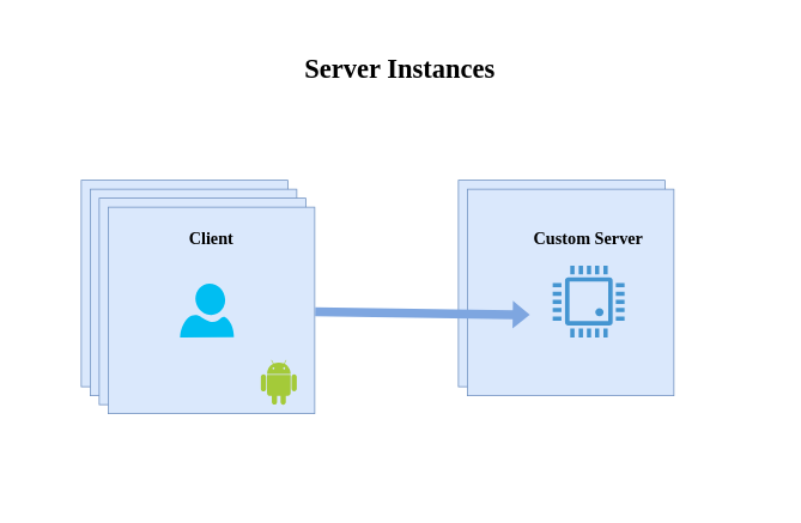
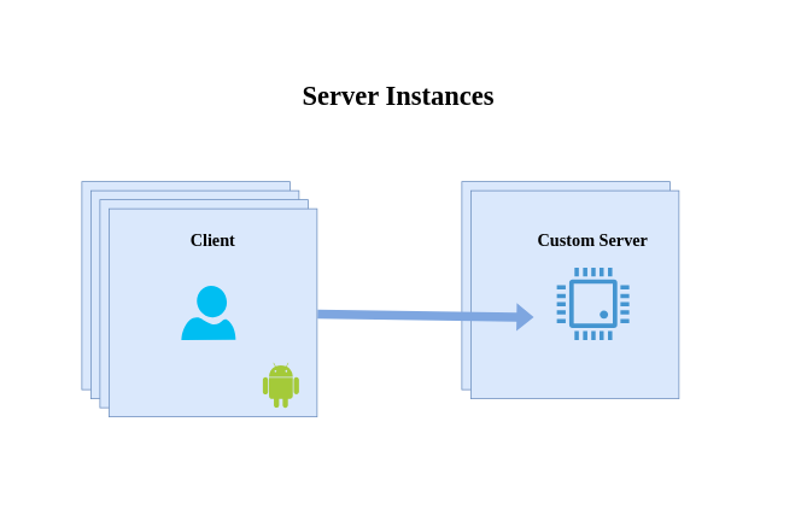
- <mxCell id="3" value="Server Instances" style="text;html=1;strokeColor=none;fillColor=none;align=center;verticalAlign=middle;whiteSpace=wrap;rounded=0;fontStyle=1;fontColor=#000000;fontSize=30;fontFamily=Comic Sans MS;labelPosition=center;verticalLabelPosition=middle;" vertex="1" parent="1"><mxGeometry x="185" y="40" width="520" height="70" as="geometry" /></mxCell>
+ <mxCell id="3" value="Server Instances" style="text;html=1;strokeColor=none;fillColor=none;align=center;verticalAlign=middle;whiteSpace=wrap;rounded=0;fontStyle=1;fontColor=#000000;fontSize=30;fontFamily=Comic Sans MS;labelPosition=center;verticalLabelPosition=middle;" vertex="1" parent="1"><mxGeometry x="180" y="70" width="520" height="70" as="geometry" /></mxCell>
